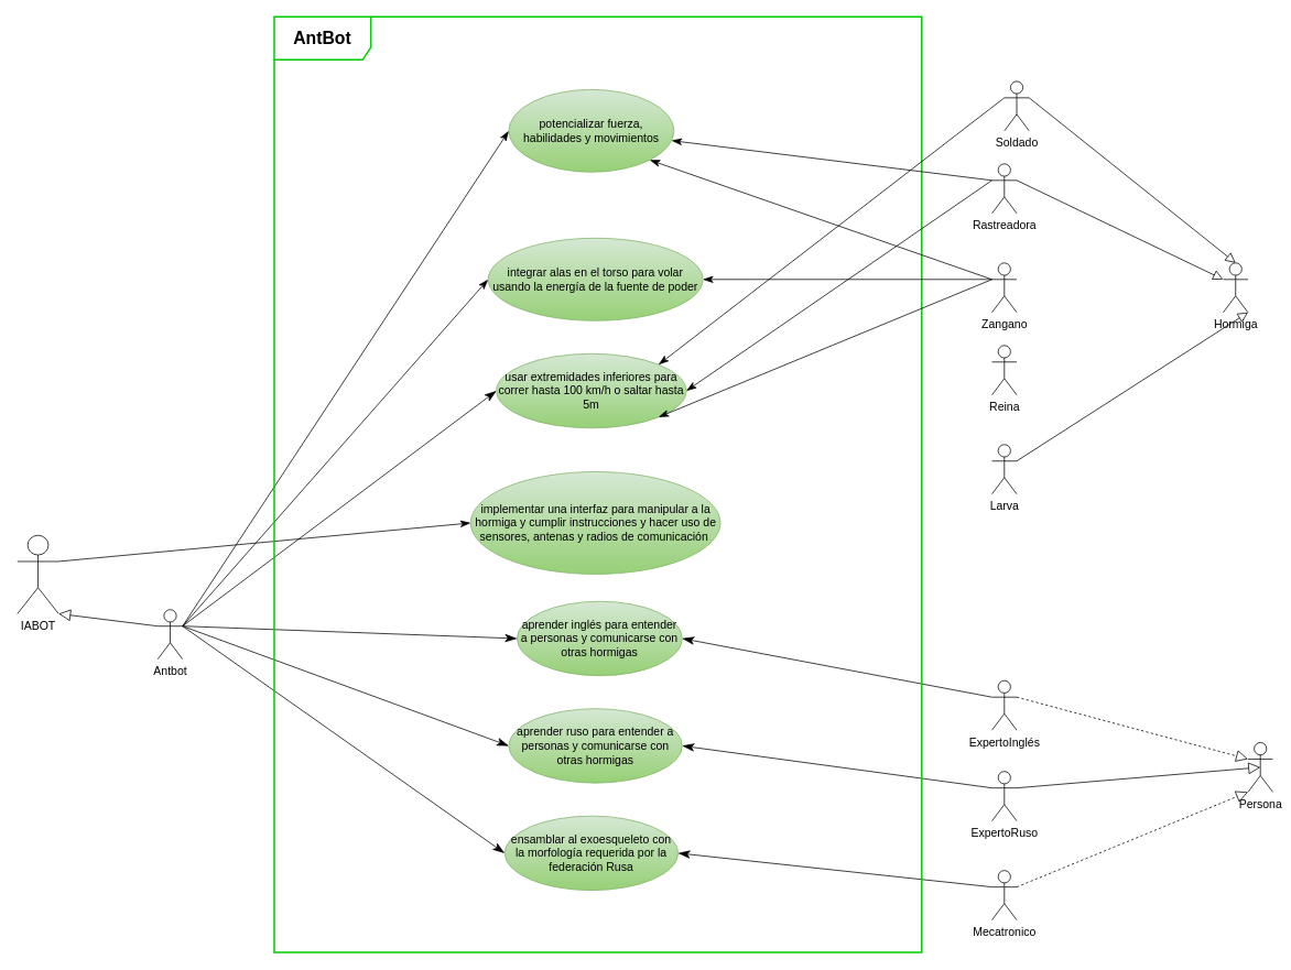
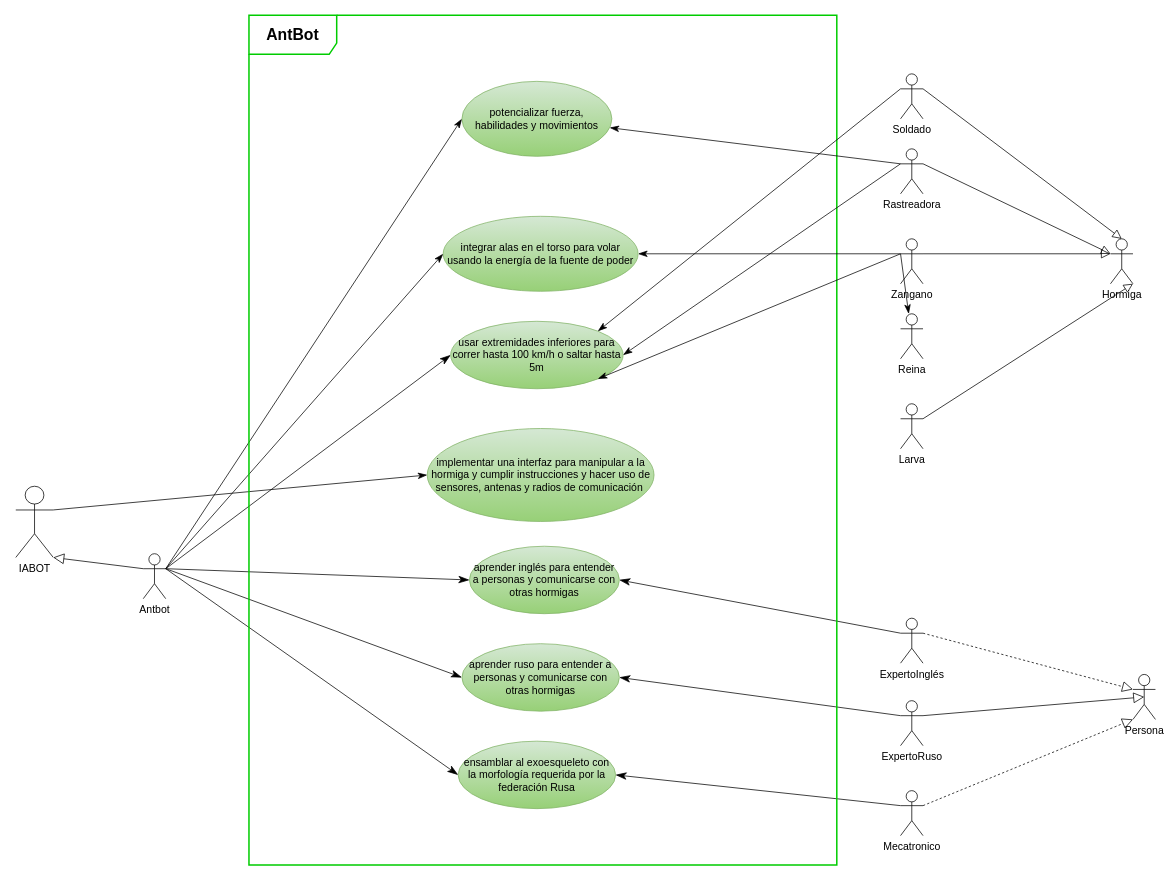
- <mxCell id="34" value="Soldado" style="shape=umlActor;verticalLabelPosition=bottom;verticalAlign=top;html=1;fontSize=14;" parent="1" vertex="1"><mxGeometry x="1215" y="98" width="30" height="60" as="geometry" /></mxCell>
+ <mxCell id="34" value="Soldado" style="shape=umlActor;verticalLabelPosition=bottom;verticalAlign=top;html=1;fontSize=14;" parent="1" vertex="1"><mxGeometry x="1200" y="98" width="30" height="60" as="geometry" /></mxCell>
- <mxCell id="36" style="edgeStyle=none;html=1;exitX=0;exitY=0.333;exitDx=0;exitDy=0;exitPerimeter=0;entryX=1;entryY=1;entryDx=0;entryDy=0;endArrow=classicThin;endFill=1;endSize=10;fontSize=14;" parent="1" source="39" target="43" edge="1"><mxGeometry relative="1" as="geometry" /></mxCell>
+ <mxCell id="36" style="edgeStyle=none;html=1;exitX=0;exitY=0.333;exitDx=0;exitDy=0;exitPerimeter=0;endArrow=classicThin;endFill=1;endSize=10;fontSize=14;" parent="1" source="39" target="40" edge="1"><mxGeometry relative="1" as="geometry" /></mxCell>
+ <mxCell id="35" style="edgeStyle=none;html=1;exitX=1;exitY=0.333;exitDx=0;exitDy=0;exitPerimeter=0;entryX=0;entryY=0.333;entryDx=0;entryDy=0;entryPerimeter=0;endArrow=block;endFill=0;endSize=10;fontSize=14;" parent="1" source="39" target="11" edge="1"><mxGeometry relative="1" as="geometry" /></mxCell>
